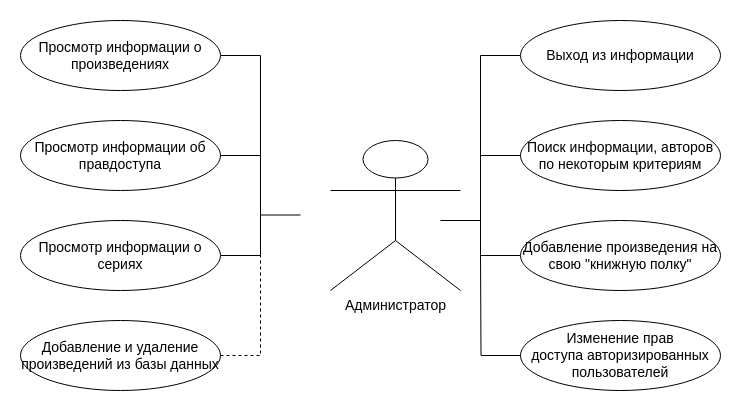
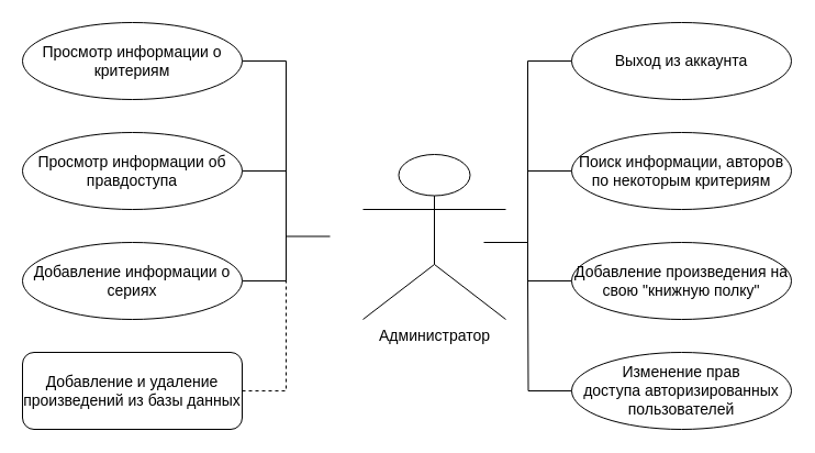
- <mxCell id="11" value="Просмотр информации о &lt;br&gt;произведениях" style="ellipse;whiteSpace=wrap;html=1;fontSize=14;" parent="1" vertex="1"><mxGeometry x="20" y="20" width="200" height="70" as="geometry" /></mxCell>
+ <mxCell id="11" value="Просмотр информации о &lt;br&gt;критериям" style="ellipse;whiteSpace=wrap;html=1;fontSize=14;" parent="1" vertex="1"><mxGeometry x="20" y="20" width="200" height="70" as="geometry" /></mxCell>
- <mxCell id="8" value="Выход из информации" style="ellipse;whiteSpace=wrap;html=1;fontSize=14;" parent="1" vertex="1"><mxGeometry x="520" y="20" width="200" height="70" as="geometry" /></mxCell>
+ <mxCell id="8" value="Выход из аккаунта" style="ellipse;whiteSpace=wrap;html=1;fontSize=14;" parent="1" vertex="1"><mxGeometry x="520" y="20" width="200" height="70" as="geometry" /></mxCell>
- <mxCell id="15" value="Просмотр информации о&lt;br&gt;сериях" style="ellipse;whiteSpace=wrap;html=1;fontSize=14;" vertex="1" parent="1"><mxGeometry x="20" y="220" width="200" height="70" as="geometry" /></mxCell>
+ <mxCell id="15" value="Добавление информации о&lt;br&gt;сериях" style="ellipse;whiteSpace=wrap;html=1;fontSize=14;" vertex="1" parent="1"><mxGeometry x="20" y="220" width="200" height="70" as="geometry" /></mxCell>
- <mxCell id="17" value="Добавление и удаление произведений из базы данных" style="ellipse;whiteSpace=wrap;html=1;fontSize=14;" vertex="1" parent="1"><mxGeometry x="20" y="320" width="200" height="70" as="geometry" /></mxCell>
+ <mxCell id="17" value="Добавление и удаление произведений из базы данных" style="whiteSpace=wrap;html=1;fontSize=14;rounded=1;" vertex="1" parent="1"><mxGeometry x="20" y="320" width="200" height="70" as="geometry" /></mxCell>
